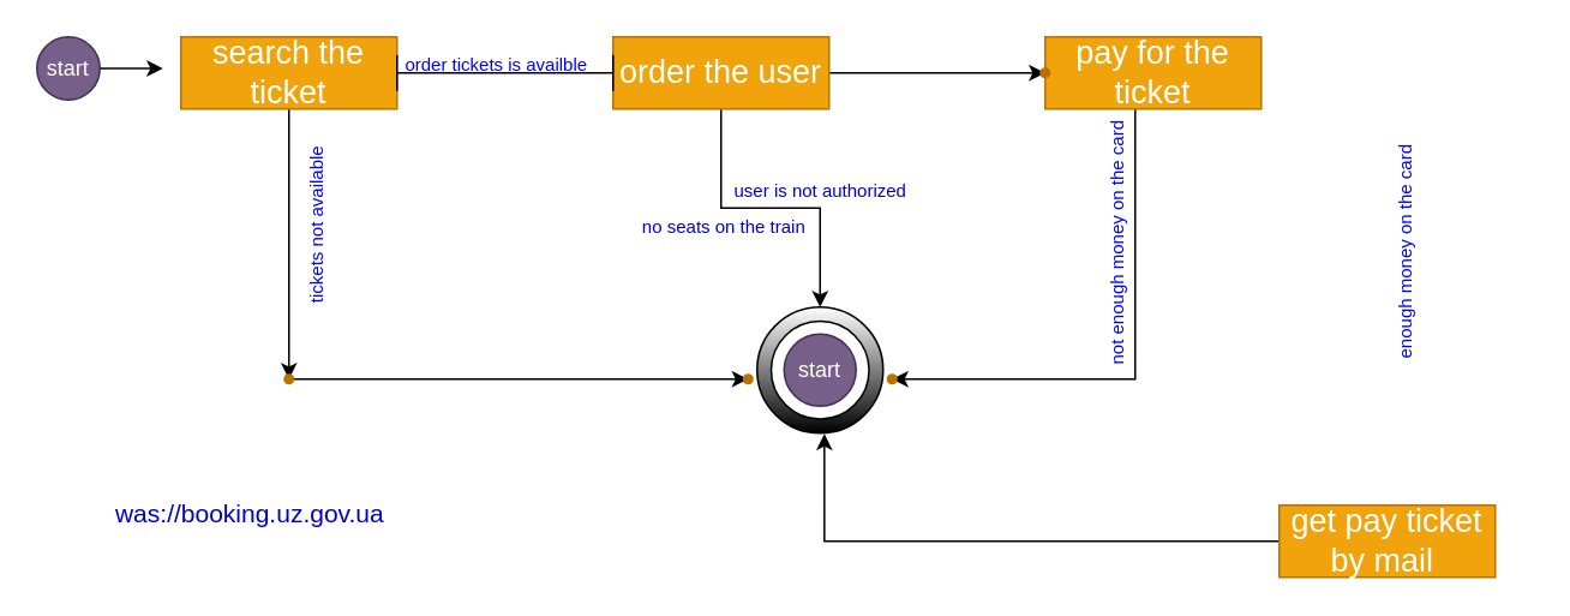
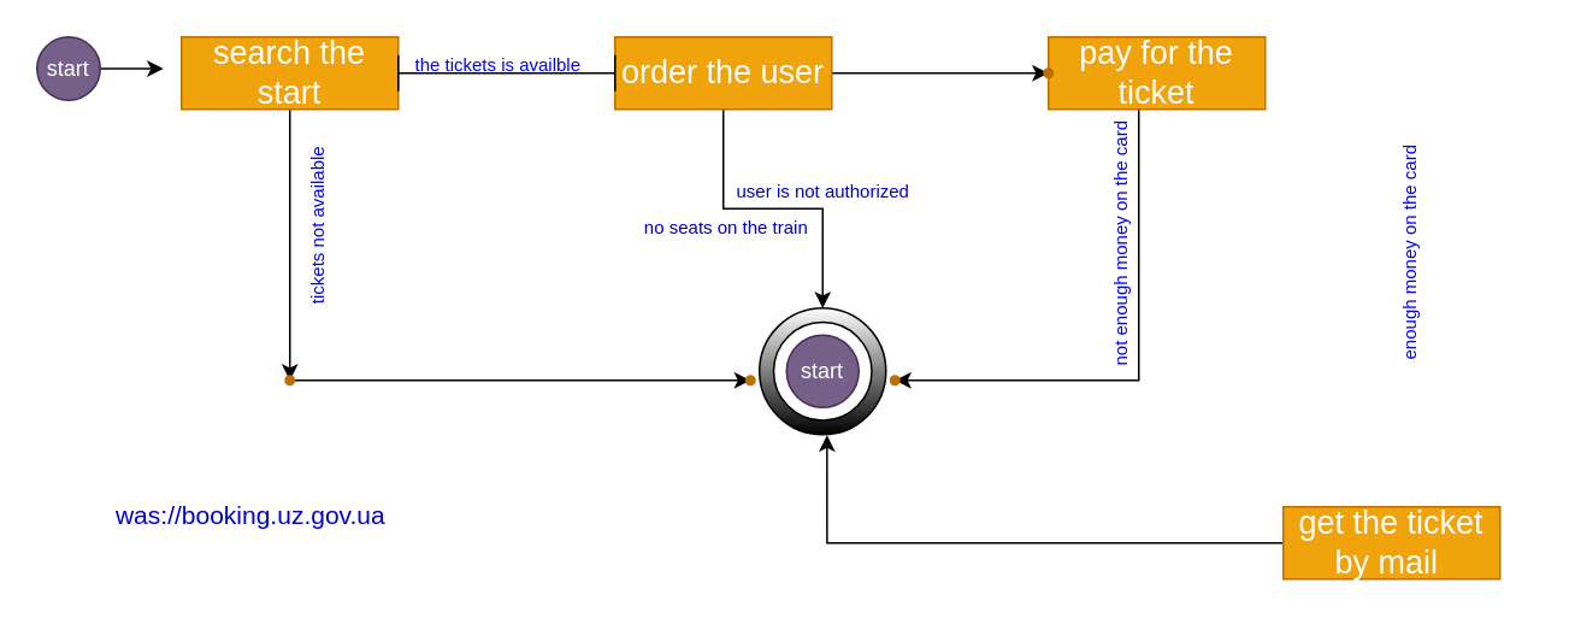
- <mxCell id="14" value="&lt;span style=&quot;font-size: 10px;&quot;&gt;order tickets is availble&lt;/span&gt;" style="text;html=1;align=center;verticalAlign=middle;resizable=0;points=[];autosize=1;strokeColor=none;fillColor=none;fontSize=10;fontColor=#0000FF;" vertex="1" parent="1"><mxGeometry x="215" y="20" width="120" height="30" as="geometry" /></mxCell>
+ <mxCell id="14" value="&lt;span style=&quot;font-size: 10px;&quot;&gt;the tickets is availble&lt;/span&gt;" style="text;html=1;align=center;verticalAlign=middle;resizable=0;points=[];autosize=1;strokeColor=none;fillColor=none;fontSize=10;fontColor=#0000FF;" vertex="1" parent="1"><mxGeometry x="215" y="20" width="120" height="30" as="geometry" /></mxCell>
- <mxCell id="5" value="&lt;font color=&quot;#ffffff&quot;&gt;search the ticket&lt;/font&gt;" style="whiteSpace=wrap;html=1;align=center;shadow=0;sketch=0;fillStyle=auto;strokeColor=#BD7000;fillColor=#f0a30a;fontColor=#000000;fontSize=18;" vertex="1" parent="1"><mxGeometry x="100" y="20" width="120" height="40" as="geometry" /></mxCell>
+ <mxCell id="5" value="&lt;font color=&quot;#ffffff&quot;&gt;search the start&lt;/font&gt;" style="whiteSpace=wrap;html=1;align=center;shadow=0;sketch=0;fillStyle=auto;strokeColor=#BD7000;fillColor=#f0a30a;fontColor=#000000;fontSize=18;" vertex="1" parent="1"><mxGeometry x="100" y="20" width="120" height="40" as="geometry" /></mxCell>
- <mxCell id="21" value="&lt;span style=&quot;color: rgb(255, 255, 255);&quot;&gt;get pay ticket by mail&amp;nbsp;&lt;/span&gt;" style="whiteSpace=wrap;html=1;align=center;shadow=0;sketch=0;fillStyle=auto;strokeColor=#BD7000;fillColor=#f0a30a;fontColor=#000000;fontSize=18;" vertex="1" parent="1"><mxGeometry x="710" y="280" width="120" height="40" as="geometry" /></mxCell>
+ <mxCell id="21" value="&lt;span style=&quot;color: rgb(255, 255, 255);&quot;&gt;get the ticket by mail&amp;nbsp;&lt;/span&gt;" style="whiteSpace=wrap;html=1;align=center;shadow=0;sketch=0;fillStyle=auto;strokeColor=#BD7000;fillColor=#f0a30a;fontColor=#000000;fontSize=18;" vertex="1" parent="1"><mxGeometry x="710" y="280" width="120" height="40" as="geometry" /></mxCell>
